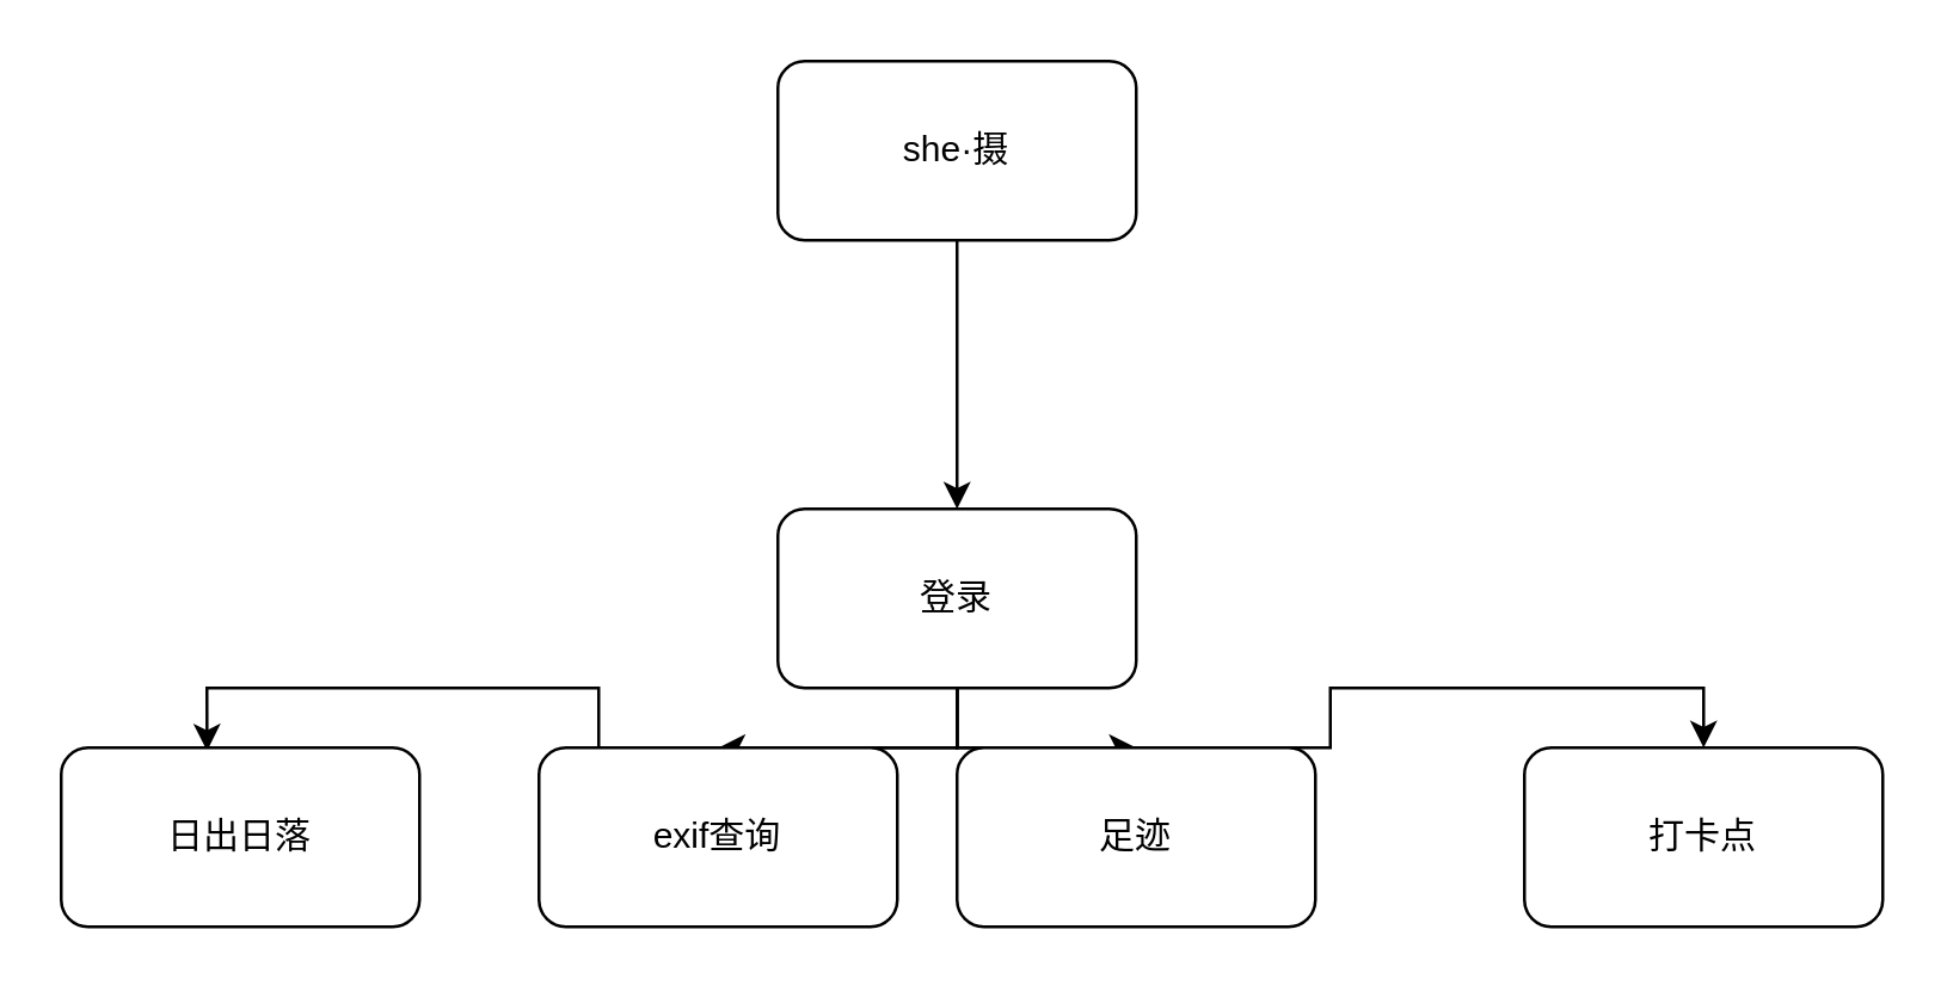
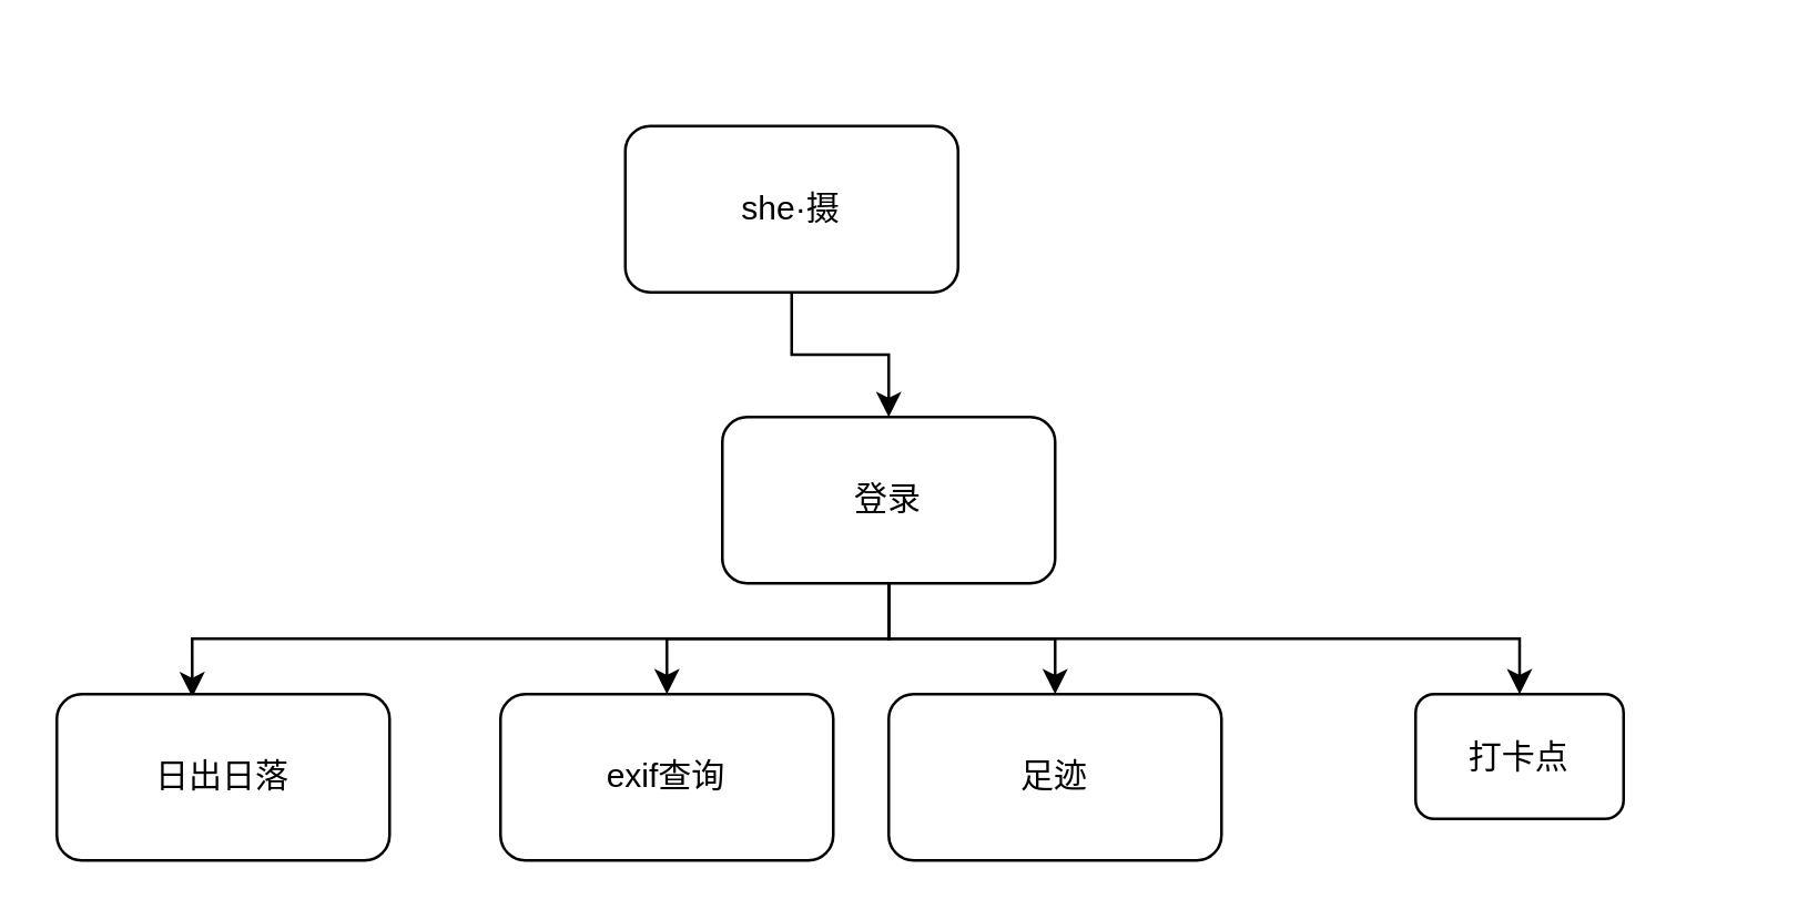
- <mxCell id="12" value="she·摄" style="rounded=1;whiteSpace=wrap;html=1;" vertex="1" parent="1"><mxGeometry x="260" y="20" width="120" height="60" as="geometry" /></mxCell>
+ <mxCell id="12" value="she·摄" style="rounded=1;whiteSpace=wrap;html=1;" vertex="1" parent="1"><mxGeometry x="225" y="45" width="120" height="60" as="geometry" /></mxCell>
- <mxCell id="6" value="登录" style="rounded=1;whiteSpace=wrap;html=1;" vertex="1" parent="1"><mxGeometry x="260" y="170" width="120" height="60" as="geometry" /></mxCell>
+ <mxCell id="6" value="登录" style="rounded=1;whiteSpace=wrap;html=1;" vertex="1" parent="1"><mxGeometry x="260" y="150" width="120" height="60" as="geometry" /></mxCell>
- <mxCell id="9" value="打卡点" style="rounded=1;whiteSpace=wrap;html=1;" vertex="1" parent="1"><mxGeometry x="510" y="250" width="120" height="60" as="geometry" /></mxCell>
+ <mxCell id="9" value="打卡点" style="rounded=1;whiteSpace=wrap;html=1;" vertex="1" parent="1"><mxGeometry x="510" y="250" width="75" height="45" as="geometry" /></mxCell>
